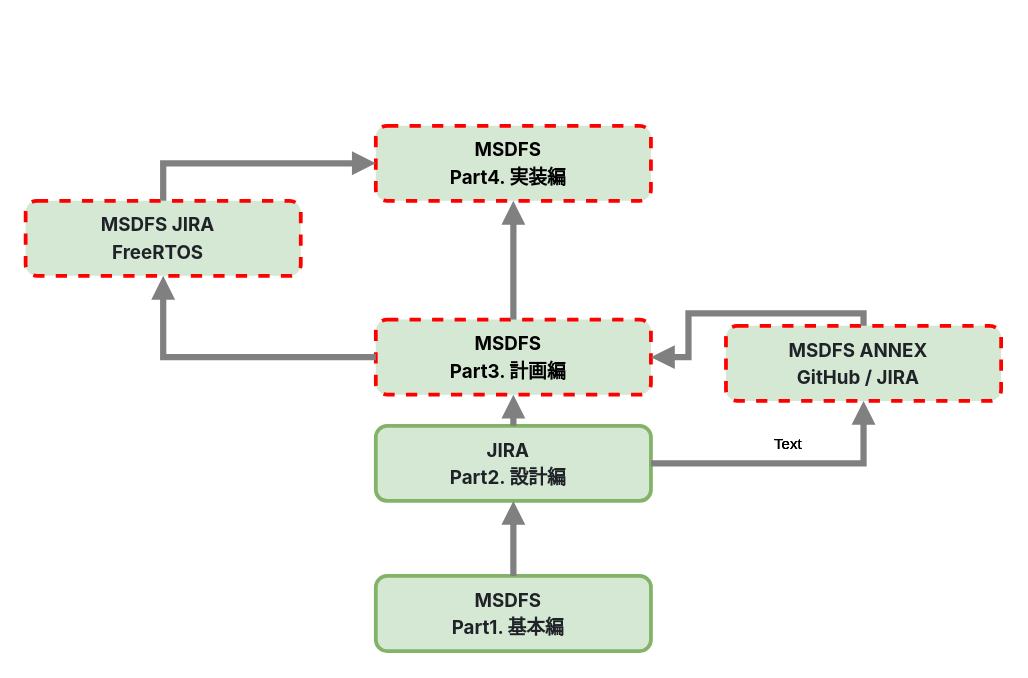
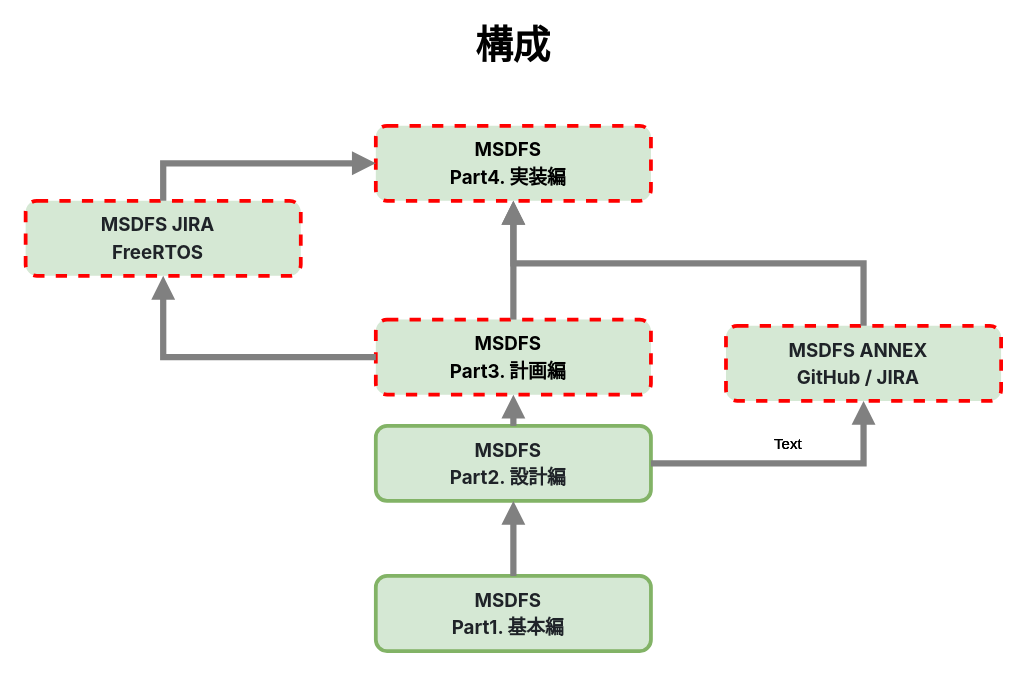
+ <mxCell id="18" value="構成" style="text;html=1;align=center;verticalAlign=middle;whiteSpace=wrap;rounded=0;fontSize=30;fontStyle=1" parent="1" vertex="1"><mxGeometry x="330" y="20" width="160" height="30" as="geometry" /></mxCell>
- <mxCell id="12" value="" style="endArrow=block;html=1;rounded=0;endFill=1;entryX=1;entryY=0.5;entryDx=0;entryDy=0;strokeWidth=5;exitX=0.5;exitY=0;exitDx=0;exitDy=0;edgeStyle=orthogonalEdgeStyle;align=center;strokeColor=#808080;" parent="1" source="6" target="4" edge="1"><mxGeometry width="50" height="50" relative="1" as="geometry"><mxPoint x="740" y="370" as="sourcePoint" /><mxPoint x="910" y="340" as="targetPoint" /></mxGeometry></mxCell>
+ <mxCell id="12" value="" style="endArrow=block;html=1;rounded=0;endFill=1;strokeWidth=5;exitX=0.5;exitY=0;exitDx=0;exitDy=0;edgeStyle=orthogonalEdgeStyle;align=center;strokeColor=#808080;" parent="1" source="6" target="5" edge="1"><mxGeometry width="50" height="50" relative="1" as="geometry"><mxPoint x="740" y="370" as="sourcePoint" /><mxPoint x="910" y="340" as="targetPoint" /></mxGeometry></mxCell>
- <mxCell id="3" value="&lt;h2 style=&quot;box-sizing: border-box; margin: 0px; order: 1; line-height: 1.429; color: rgb(31, 35, 40); font-family: -apple-system, BlinkMacSystemFont, &amp;quot;Segoe UI&amp;quot;, &amp;quot;Noto Sans&amp;quot;, Helvetica, Arial, sans-serif, &amp;quot;Apple Color Emoji&amp;quot;, &amp;quot;Segoe UI Emoji&amp;quot;; --custom-font-size: 2rem;&quot; data-hidden=&quot;false&quot; data-component=&quot;PH_Title&quot; class=&quot;Box-sc-g0xbh4-0 gDzpXv prc-PageHeader-Title-LKOsd HeaderViewer-module__PageHeader_Title--FtJ26 prc-Heading-Heading-6CmGO&quot;&gt;&lt;bdi style=&quot;box-sizing: border-box; display: inline; word-break: break-word; margin-right: 8px;&quot; data-testid=&quot;issue-title&quot; class=&quot;Box-sc-g0xbh4-0 hjDqIa markdown-title HeaderViewer-module__VerifiedHTMLBox--EQCNM&quot;&gt;JIRA&lt;/bdi&gt;&lt;/h2&gt;&lt;h2 style=&quot;box-sizing: border-box; margin: 0px; order: 1; line-height: 1.429; color: rgb(31, 35, 40); font-family: -apple-system, BlinkMacSystemFont, &amp;quot;Segoe UI&amp;quot;, &amp;quot;Noto Sans&amp;quot;, Helvetica, Arial, sans-serif, &amp;quot;Apple Color Emoji&amp;quot;, &amp;quot;Segoe UI Emoji&amp;quot;; --custom-font-size: 2rem;&quot; data-hidden=&quot;false&quot; data-component=&quot;PH_Title&quot; class=&quot;Box-sc-g0xbh4-0 gDzpXv prc-PageHeader-Title-LKOsd HeaderViewer-module__PageHeader_Title--FtJ26 prc-Heading-Heading-6CmGO&quot;&gt;&lt;bdi style=&quot;box-sizing: border-box; display: inline; word-break: break-word; margin-right: 8px;&quot; data-testid=&quot;issue-title&quot; class=&quot;Box-sc-g0xbh4-0 hjDqIa markdown-title HeaderViewer-module__VerifiedHTMLBox--EQCNM&quot;&gt;Part2. 設計編&lt;/bdi&gt;&lt;/h2&gt;" style="rounded=1;whiteSpace=wrap;html=1;fontSize=10;fillColor=#d5e8d4;strokeColor=#82b366;labelBackgroundColor=none;fontStyle=1;strokeWidth=3;align=center;" parent="1" vertex="1"><mxGeometry x="300" y="340" width="220" height="60" as="geometry" /></mxCell>
+ <mxCell id="3" value="&lt;h2 style=&quot;box-sizing: border-box; margin: 0px; order: 1; line-height: 1.429; color: rgb(31, 35, 40); font-family: -apple-system, BlinkMacSystemFont, &amp;quot;Segoe UI&amp;quot;, &amp;quot;Noto Sans&amp;quot;, Helvetica, Arial, sans-serif, &amp;quot;Apple Color Emoji&amp;quot;, &amp;quot;Segoe UI Emoji&amp;quot;; --custom-font-size: 2rem;&quot; data-hidden=&quot;false&quot; data-component=&quot;PH_Title&quot; class=&quot;Box-sc-g0xbh4-0 gDzpXv prc-PageHeader-Title-LKOsd HeaderViewer-module__PageHeader_Title--FtJ26 prc-Heading-Heading-6CmGO&quot;&gt;&lt;bdi style=&quot;box-sizing: border-box; display: inline; word-break: break-word; margin-right: 8px;&quot; data-testid=&quot;issue-title&quot; class=&quot;Box-sc-g0xbh4-0 hjDqIa markdown-title HeaderViewer-module__VerifiedHTMLBox--EQCNM&quot;&gt;MSDFS&lt;/bdi&gt;&lt;/h2&gt;&lt;h2 style=&quot;box-sizing: border-box; margin: 0px; order: 1; line-height: 1.429; color: rgb(31, 35, 40); font-family: -apple-system, BlinkMacSystemFont, &amp;quot;Segoe UI&amp;quot;, &amp;quot;Noto Sans&amp;quot;, Helvetica, Arial, sans-serif, &amp;quot;Apple Color Emoji&amp;quot;, &amp;quot;Segoe UI Emoji&amp;quot;; --custom-font-size: 2rem;&quot; data-hidden=&quot;false&quot; data-component=&quot;PH_Title&quot; class=&quot;Box-sc-g0xbh4-0 gDzpXv prc-PageHeader-Title-LKOsd HeaderViewer-module__PageHeader_Title--FtJ26 prc-Heading-Heading-6CmGO&quot;&gt;&lt;bdi style=&quot;box-sizing: border-box; display: inline; word-break: break-word; margin-right: 8px;&quot; data-testid=&quot;issue-title&quot; class=&quot;Box-sc-g0xbh4-0 hjDqIa markdown-title HeaderViewer-module__VerifiedHTMLBox--EQCNM&quot;&gt;Part2. 設計編&lt;/bdi&gt;&lt;/h2&gt;" style="rounded=1;whiteSpace=wrap;html=1;fontSize=10;fillColor=#d5e8d4;strokeColor=#82b366;labelBackgroundColor=none;fontStyle=1;strokeWidth=3;align=center;" parent="1" vertex="1"><mxGeometry x="300" y="340" width="220" height="60" as="geometry" /></mxCell>
